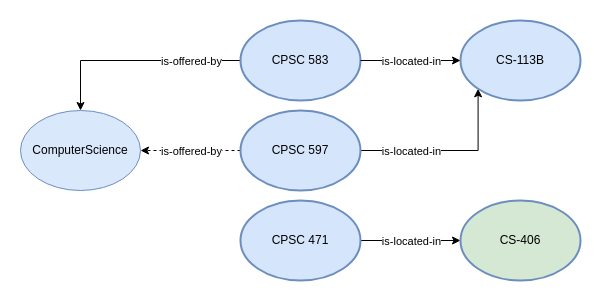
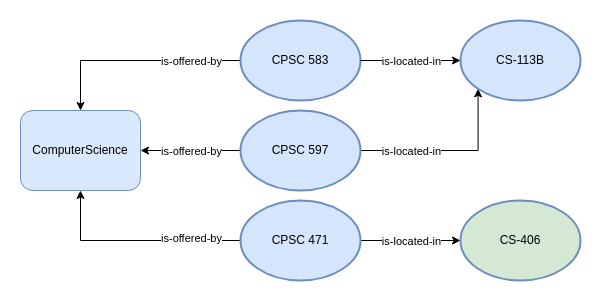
- <mxCell id="5" value="ComputerScience" style="ellipse;whiteSpace=wrap;html=1;fillColor=#dae8fc;strokeColor=#6c8ebf;" vertex="1" parent="1"><mxGeometry x="20" y="110" width="120" height="80" as="geometry" /></mxCell>
+ <mxCell id="5" value="ComputerScience" style="whiteSpace=wrap;html=1;fillColor=#dae8fc;strokeColor=#6c8ebf;rounded=1;" vertex="1" parent="1"><mxGeometry x="20" y="110" width="120" height="80" as="geometry" /></mxCell>
- <mxCell id="8" style="edgeStyle=orthogonalEdgeStyle;rounded=0;orthogonalLoop=1;jettySize=auto;html=1;entryX=1;entryY=0.5;entryDx=0;entryDy=0;dashed=1;" edge="1" parent="1" source="10" target="5"><mxGeometry relative="1" as="geometry" /></mxCell>
+ <mxCell id="8" style="edgeStyle=orthogonalEdgeStyle;rounded=0;orthogonalLoop=1;jettySize=auto;html=1;entryX=1;entryY=0.5;entryDx=0;entryDy=0;" edge="1" parent="1" source="10" target="5"><mxGeometry relative="1" as="geometry" /></mxCell>
+ <mxCell id="13" style="edgeStyle=orthogonalEdgeStyle;rounded=0;orthogonalLoop=1;jettySize=auto;html=1;entryX=0.5;entryY=1;entryDx=0;entryDy=0;" edge="1" parent="1" source="15" target="5"><mxGeometry relative="1" as="geometry" /></mxCell>
+ <mxCell id="14" value="is-offered-by" style="edgeLabel;html=1;align=center;verticalAlign=middle;resizable=0;points=[];" vertex="1" connectable="0" parent="13"><mxGeometry x="-0.43" y="-3" relative="1" as="geometry"><mxPoint x="10" as="offset" /></mxGeometry></mxCell>
